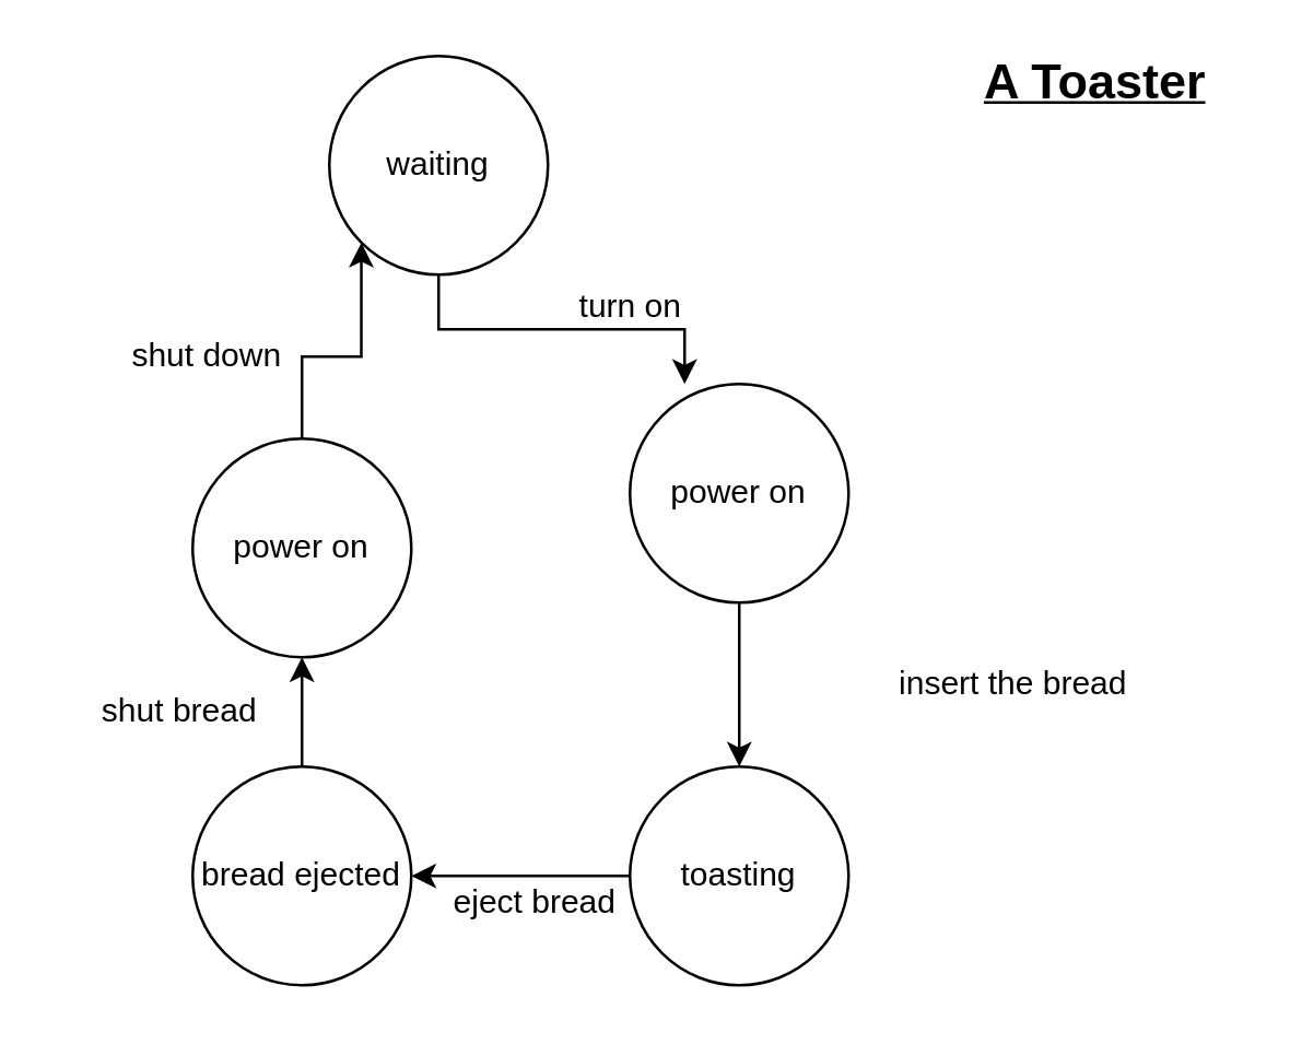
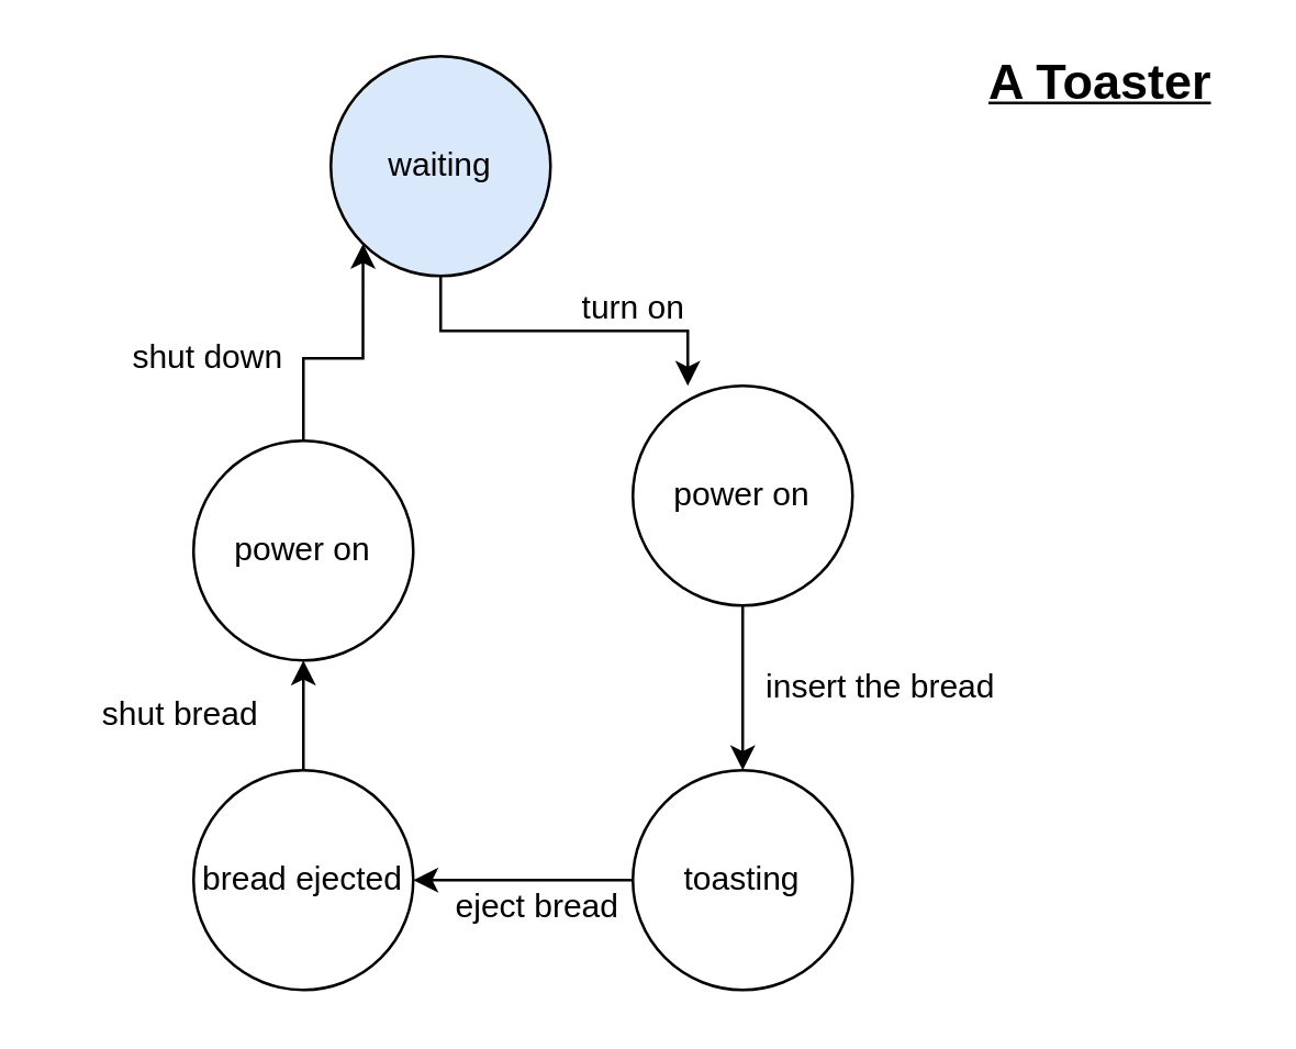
- <mxCell id="3" value="waiting" style="ellipse;whiteSpace=wrap;html=1;aspect=fixed;" vertex="1" parent="1"><mxGeometry x="120" y="20" width="80" height="80" as="geometry" /></mxCell>
+ <mxCell id="3" value="waiting" style="ellipse;whiteSpace=wrap;html=1;aspect=fixed;fillColor=#dae8fc;" vertex="1" parent="1"><mxGeometry x="120" y="20" width="80" height="80" as="geometry" /></mxCell>
- <mxCell id="8" value="insert the bread" style="text;html=1;align=center;verticalAlign=middle;resizable=0;points=[];autosize=1;strokeColor=none;fillColor=none;fontSize=12;" vertex="1" parent="1"><mxGeometry x="320" y="240" width="100" height="20" as="geometry" /></mxCell>
+ <mxCell id="8" value="insert the bread" style="text;html=1;align=center;verticalAlign=middle;resizable=0;points=[];autosize=1;strokeColor=none;fillColor=none;fontSize=12;" vertex="1" parent="1"><mxGeometry x="270" y="240" width="100" height="20" as="geometry" /></mxCell>
